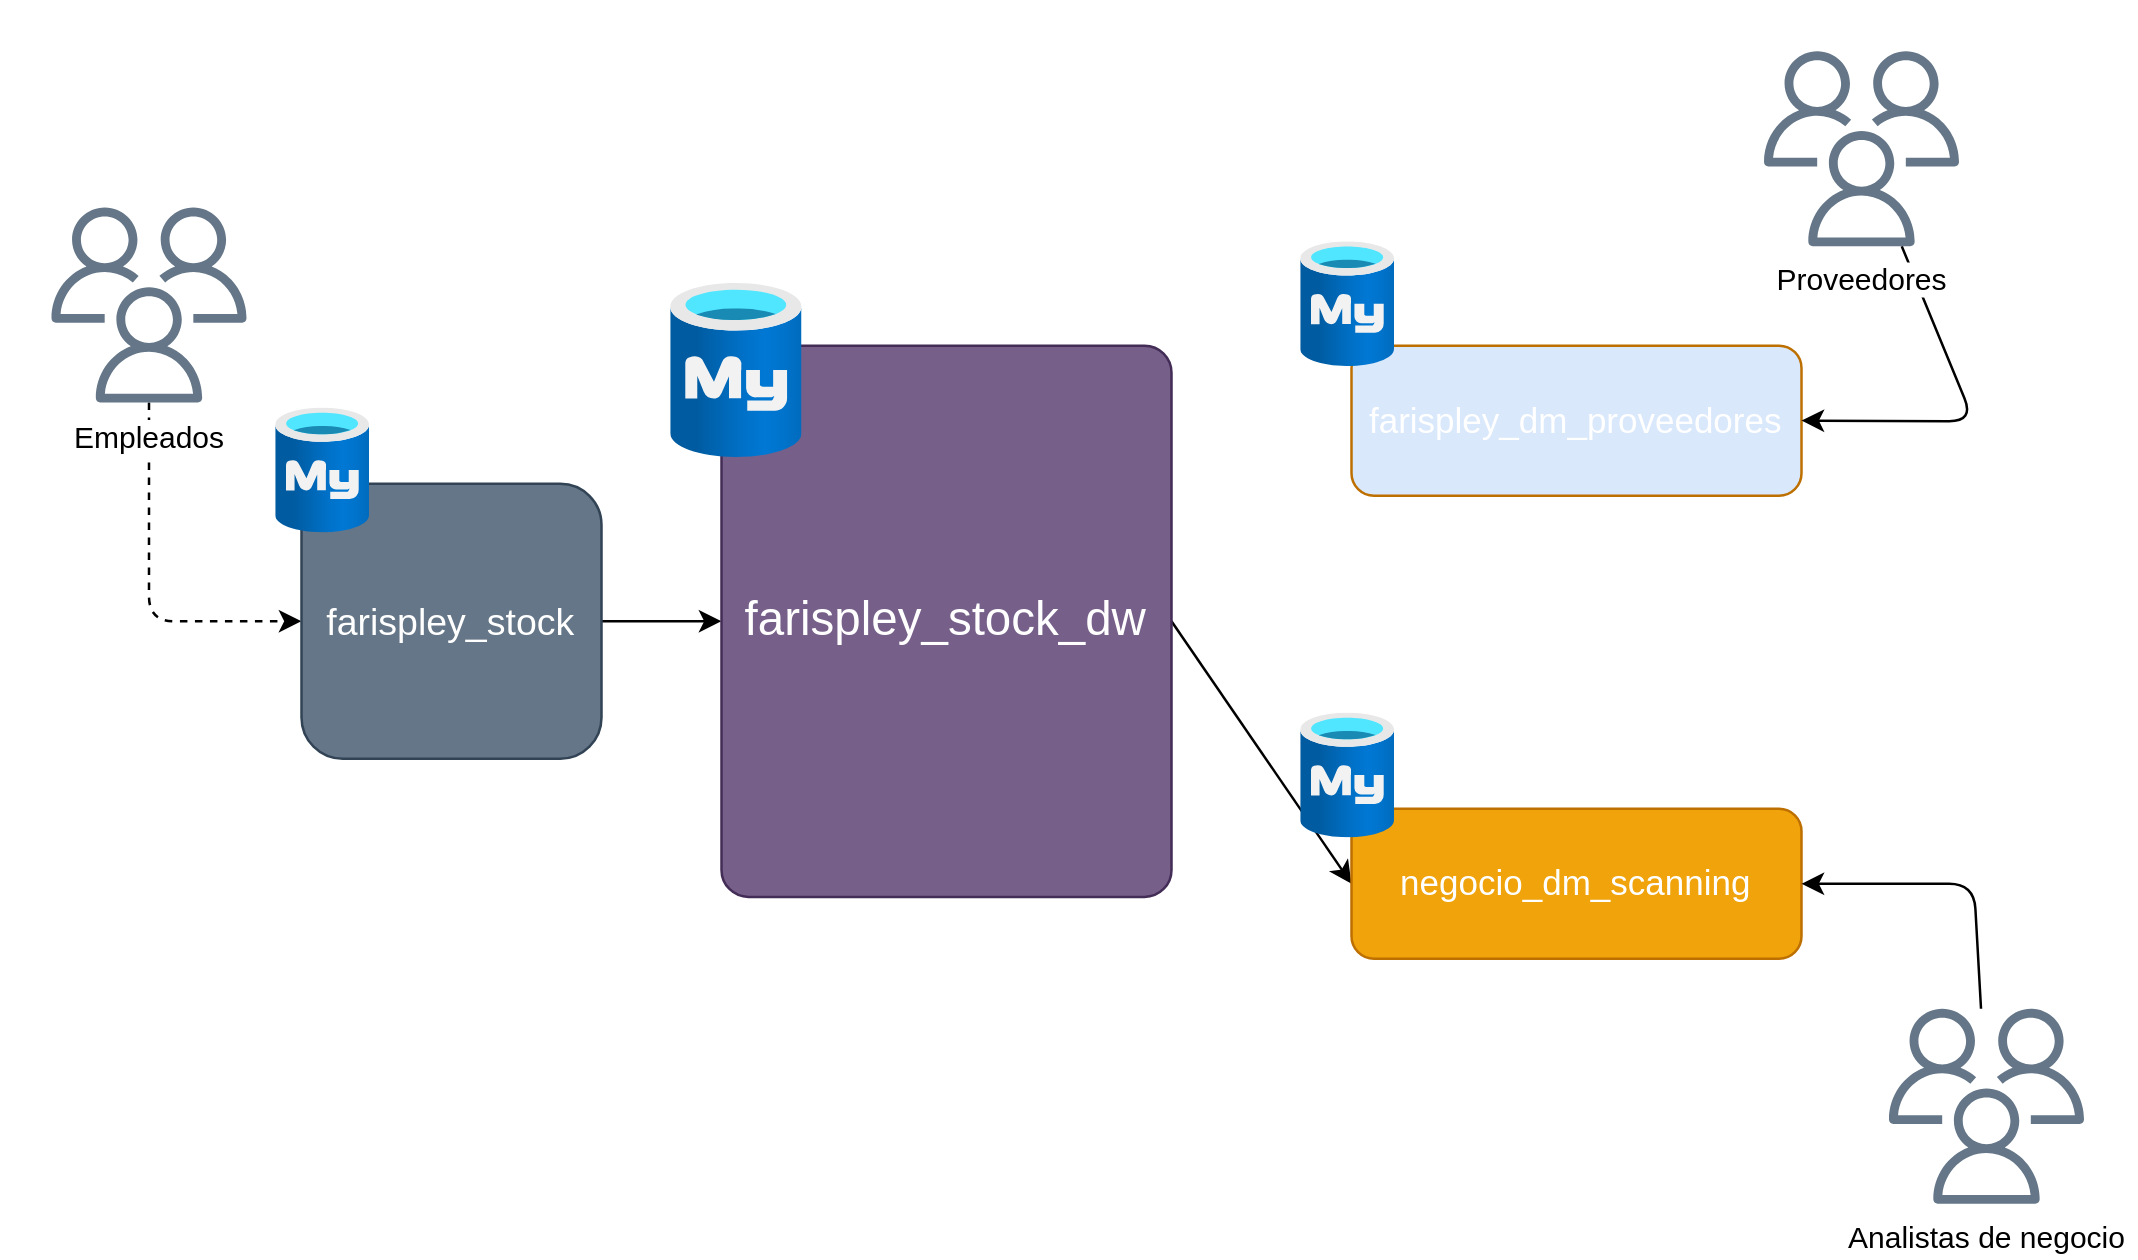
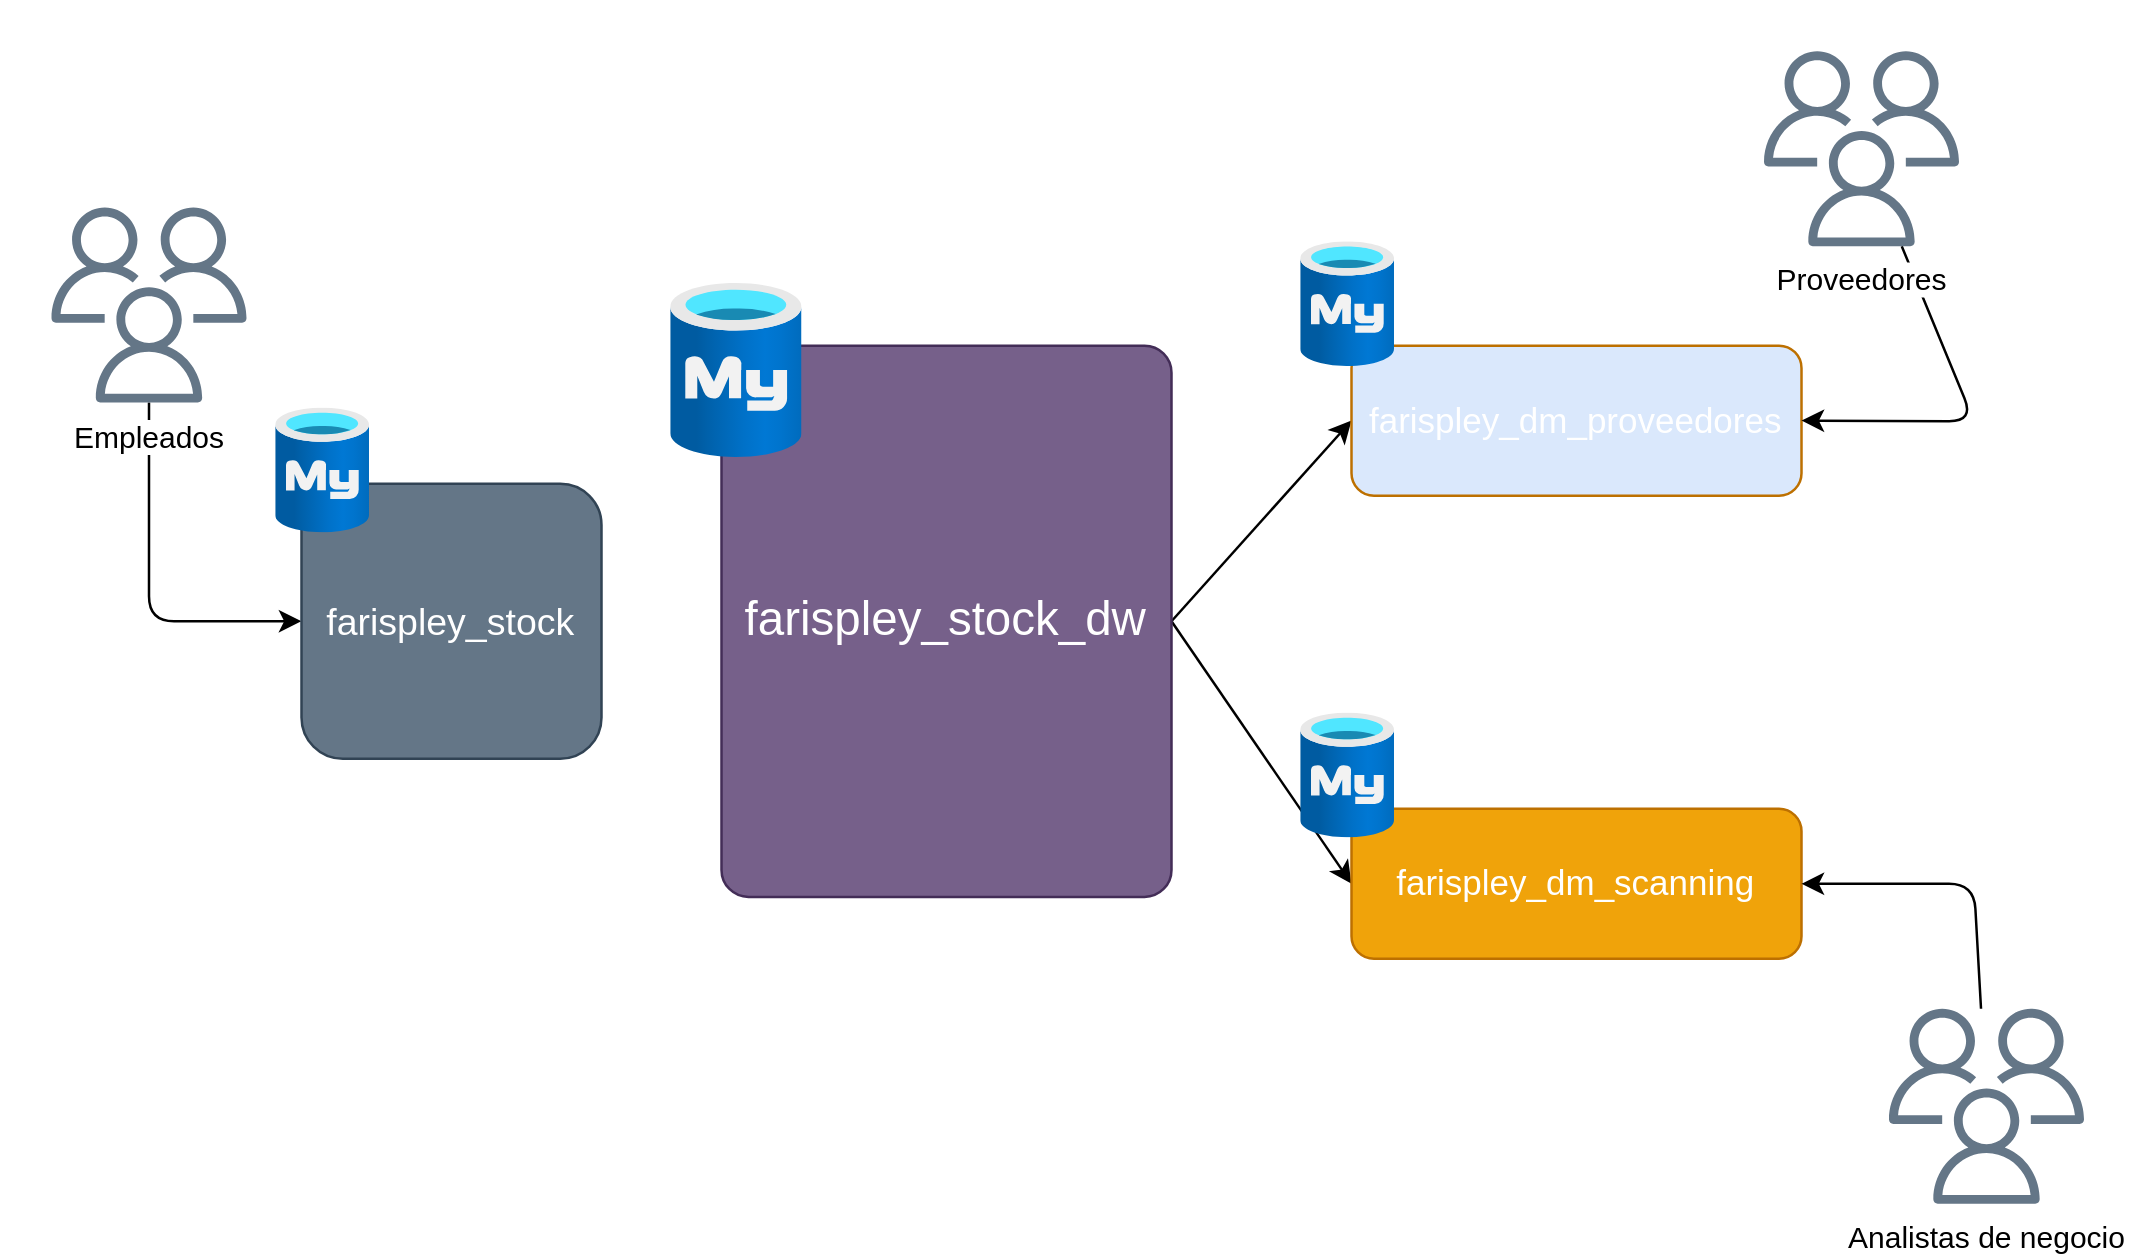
+ <mxCell id="6" style="edgeStyle=none;html=1;exitX=1;exitY=0.5;exitDx=0;exitDy=0;entryX=0;entryY=0.5;entryDx=0;entryDy=0;fontFamily=Helvetica;fontSize=14;" edge="1" parent="1" source="8" target="9"><mxGeometry relative="1" as="geometry" /></mxCell>
- <mxCell id="2" style="edgeStyle=none;html=1;entryX=0;entryY=0.5;entryDx=0;entryDy=0;fontFamily=Helvetica;fontSize=14;fontColor=#FFFFFF;dashed=1;" edge="1" parent="1" source="3" target="5"><mxGeometry relative="1" as="geometry"><Array as="points"><mxPoint x="59" y="248" /></Array></mxGeometry></mxCell>
+ <mxCell id="2" style="edgeStyle=none;html=1;entryX=0;entryY=0.5;entryDx=0;entryDy=0;fontFamily=Helvetica;fontSize=14;fontColor=#FFFFFF;" edge="1" parent="1" source="3" target="5"><mxGeometry relative="1" as="geometry"><Array as="points"><mxPoint x="59" y="248" /></Array></mxGeometry></mxCell>
- <mxCell id="4" style="edgeStyle=none;html=1;exitX=1;exitY=0.5;exitDx=0;exitDy=0;entryX=0;entryY=0.5;entryDx=0;entryDy=0;fontFamily=Helvetica;fontSize=14;" edge="1" parent="1" source="5" target="8"><mxGeometry relative="1" as="geometry" /></mxCell>
- <mxCell id="10" value="&lt;span style=&quot;&quot;&gt;negocio_dm_scanning&lt;/span&gt;" style="rounded=1;whiteSpace=wrap;html=1;fontFamily=Helvetica;fontSize=14;fillColor=#f0a30a;fontColor=#FFFFFF;strokeColor=#BD7000;" vertex="1" parent="1"><mxGeometry x="540" y="323" width="180" height="60" as="geometry" /></mxCell>
+ <mxCell id="10" value="&lt;span style=&quot;&quot;&gt;farispley_dm_scanning&lt;/span&gt;" style="rounded=1;whiteSpace=wrap;html=1;fontFamily=Helvetica;fontSize=14;fillColor=#f0a30a;fontColor=#FFFFFF;strokeColor=#BD7000;" vertex="1" parent="1"><mxGeometry x="540" y="323" width="180" height="60" as="geometry" /></mxCell>
